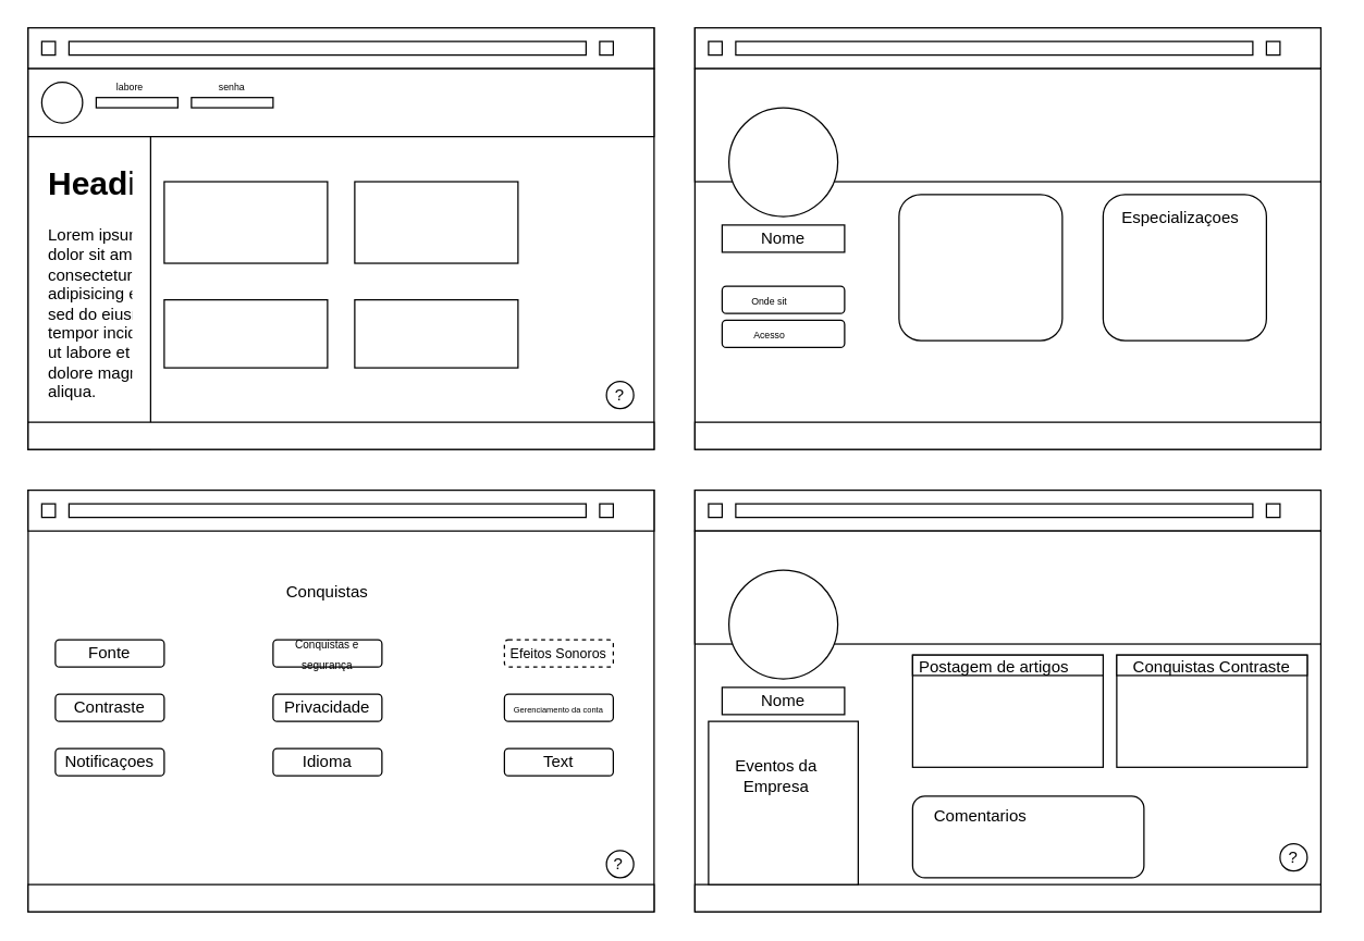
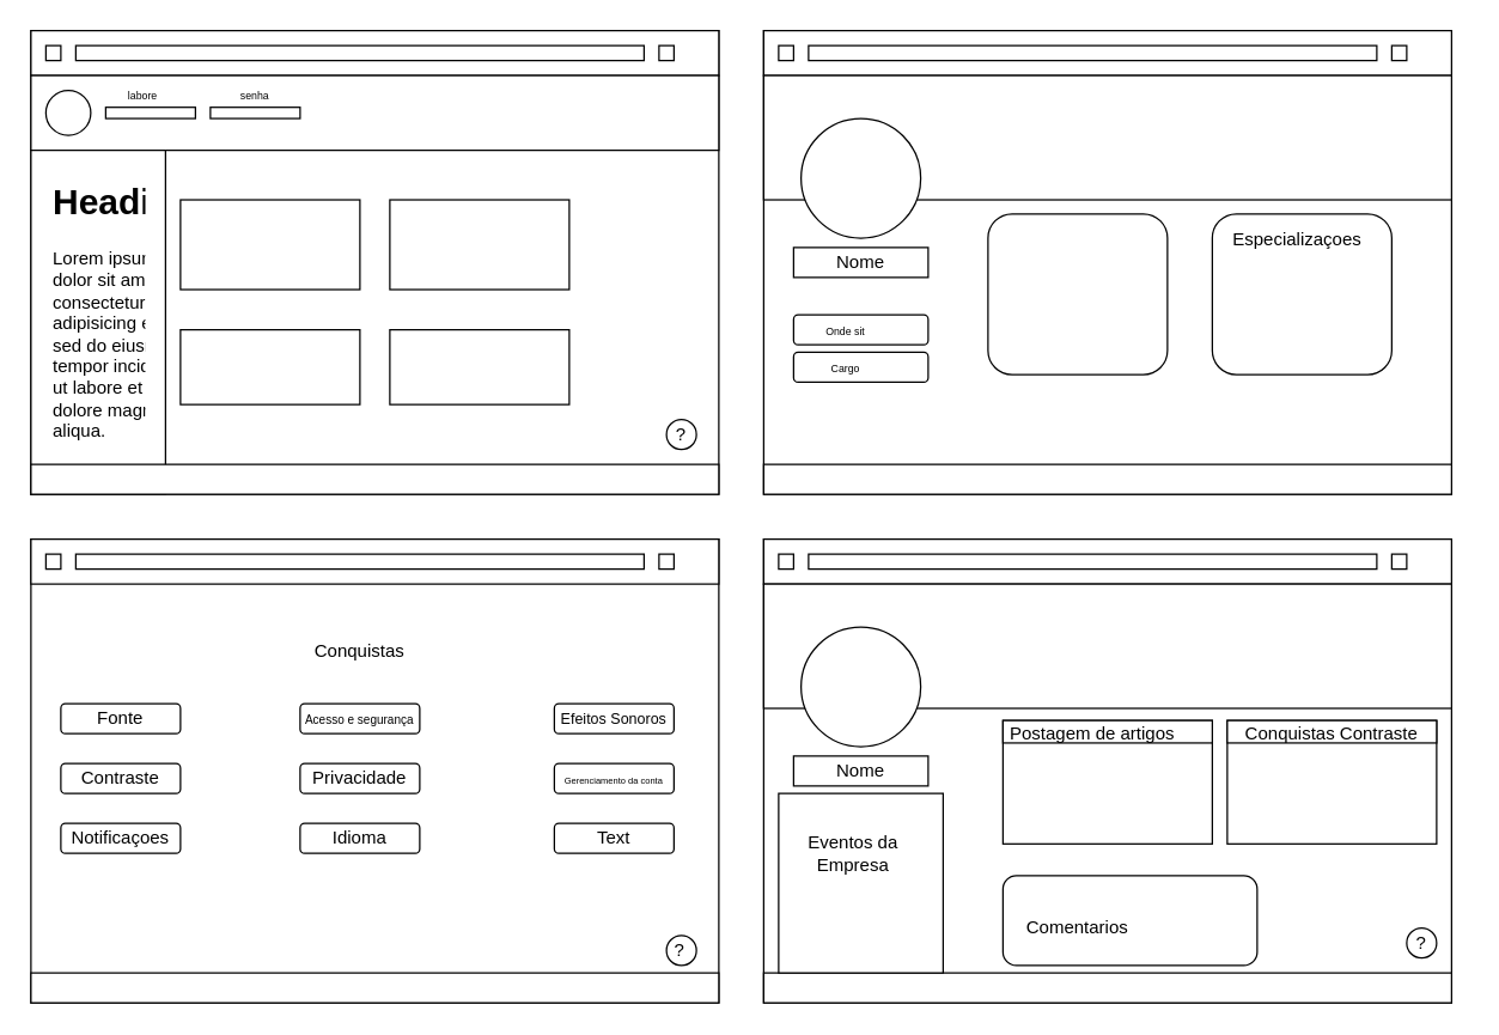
- <mxCell id="41" value="&lt;font style=&quot;font-size: 7px;&quot;&gt;Acesso&lt;/font&gt;" style="text;html=1;strokeColor=none;fillColor=none;align=center;verticalAlign=middle;whiteSpace=wrap;rounded=0;" parent="1" vertex="1"><mxGeometry x="535" y="230" width="60" height="30" as="geometry" /></mxCell>
+ <mxCell id="41" value="&lt;font style=&quot;font-size: 7px;&quot;&gt;Cargo&lt;/font&gt;" style="text;html=1;strokeColor=none;fillColor=none;align=center;verticalAlign=middle;whiteSpace=wrap;rounded=0;" parent="1" vertex="1"><mxGeometry x="535" y="230" width="60" height="30" as="geometry" /></mxCell>
- <mxCell id="57" value="&lt;font style=&quot;font-size: 8px;&quot;&gt;Conquistas e segurança&lt;/font&gt;" style="text;html=1;strokeColor=none;fillColor=none;align=center;verticalAlign=middle;whiteSpace=wrap;rounded=0;" parent="1" vertex="1"><mxGeometry x="200" y="465" width="80" height="30" as="geometry" /></mxCell>
+ <mxCell id="57" value="&lt;font style=&quot;font-size: 8px;&quot;&gt;Acesso e segurança&lt;/font&gt;" style="text;html=1;strokeColor=none;fillColor=none;align=center;verticalAlign=middle;whiteSpace=wrap;rounded=0;" parent="1" vertex="1"><mxGeometry x="200" y="465" width="80" height="30" as="geometry" /></mxCell>
- <mxCell id="51" value="&lt;font style=&quot;font-size: 10px;&quot;&gt;Efeitos Sonoros&lt;/font&gt;" style="rounded=1;whiteSpace=wrap;html=1;dashed=1;" parent="1" vertex="1"><mxGeometry x="370" y="470" width="80" height="20" as="geometry" /></mxCell>
+ <mxCell id="51" value="&lt;font style=&quot;font-size: 10px;&quot;&gt;Efeitos Sonoros&lt;/font&gt;" style="rounded=1;whiteSpace=wrap;html=1;" parent="1" vertex="1"><mxGeometry x="370" y="470" width="80" height="20" as="geometry" /></mxCell>
- <mxCell id="79" value="Comentarios" style="text;html=1;strokeColor=none;fillColor=none;align=center;verticalAlign=middle;whiteSpace=wrap;rounded=0;" parent="1" vertex="1"><mxGeometry x="675" y="585" width="90" height="30" as="geometry" /></mxCell>
+ <mxCell id="79" value="Comentarios" style="text;html=1;strokeColor=none;fillColor=none;align=center;verticalAlign=middle;whiteSpace=wrap;rounded=0;" parent="1" vertex="1"><mxGeometry x="675" y="605" width="90" height="30" as="geometry" /></mxCell>
